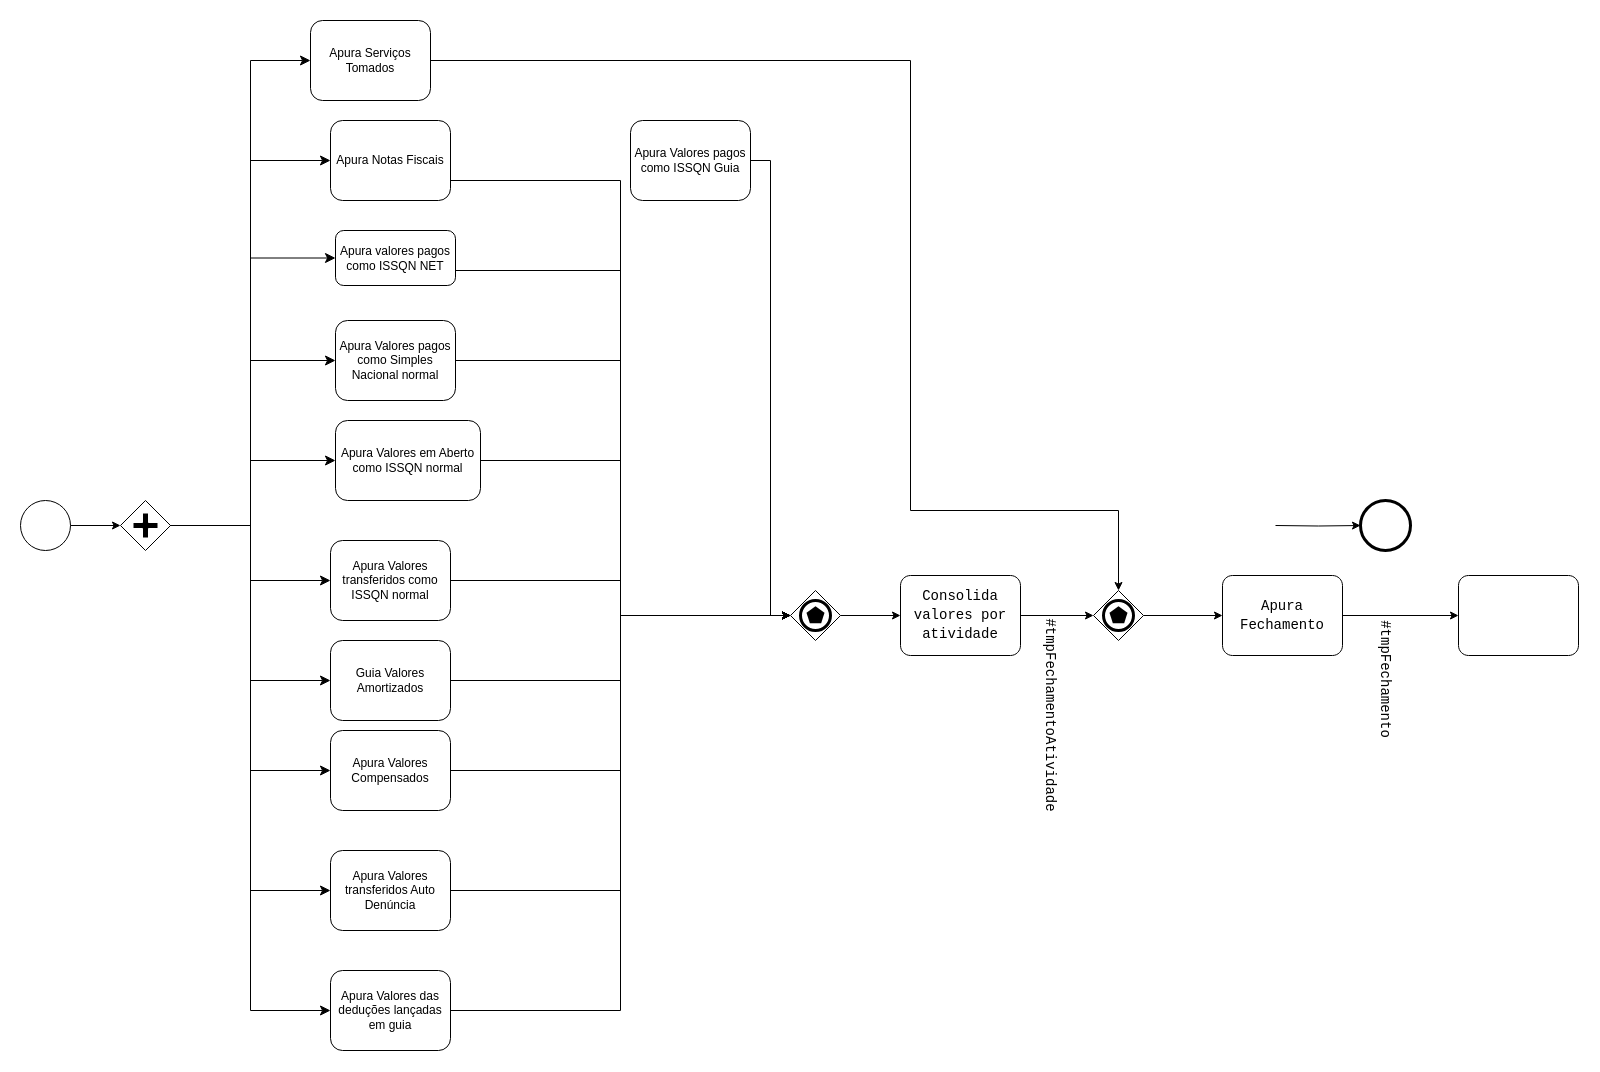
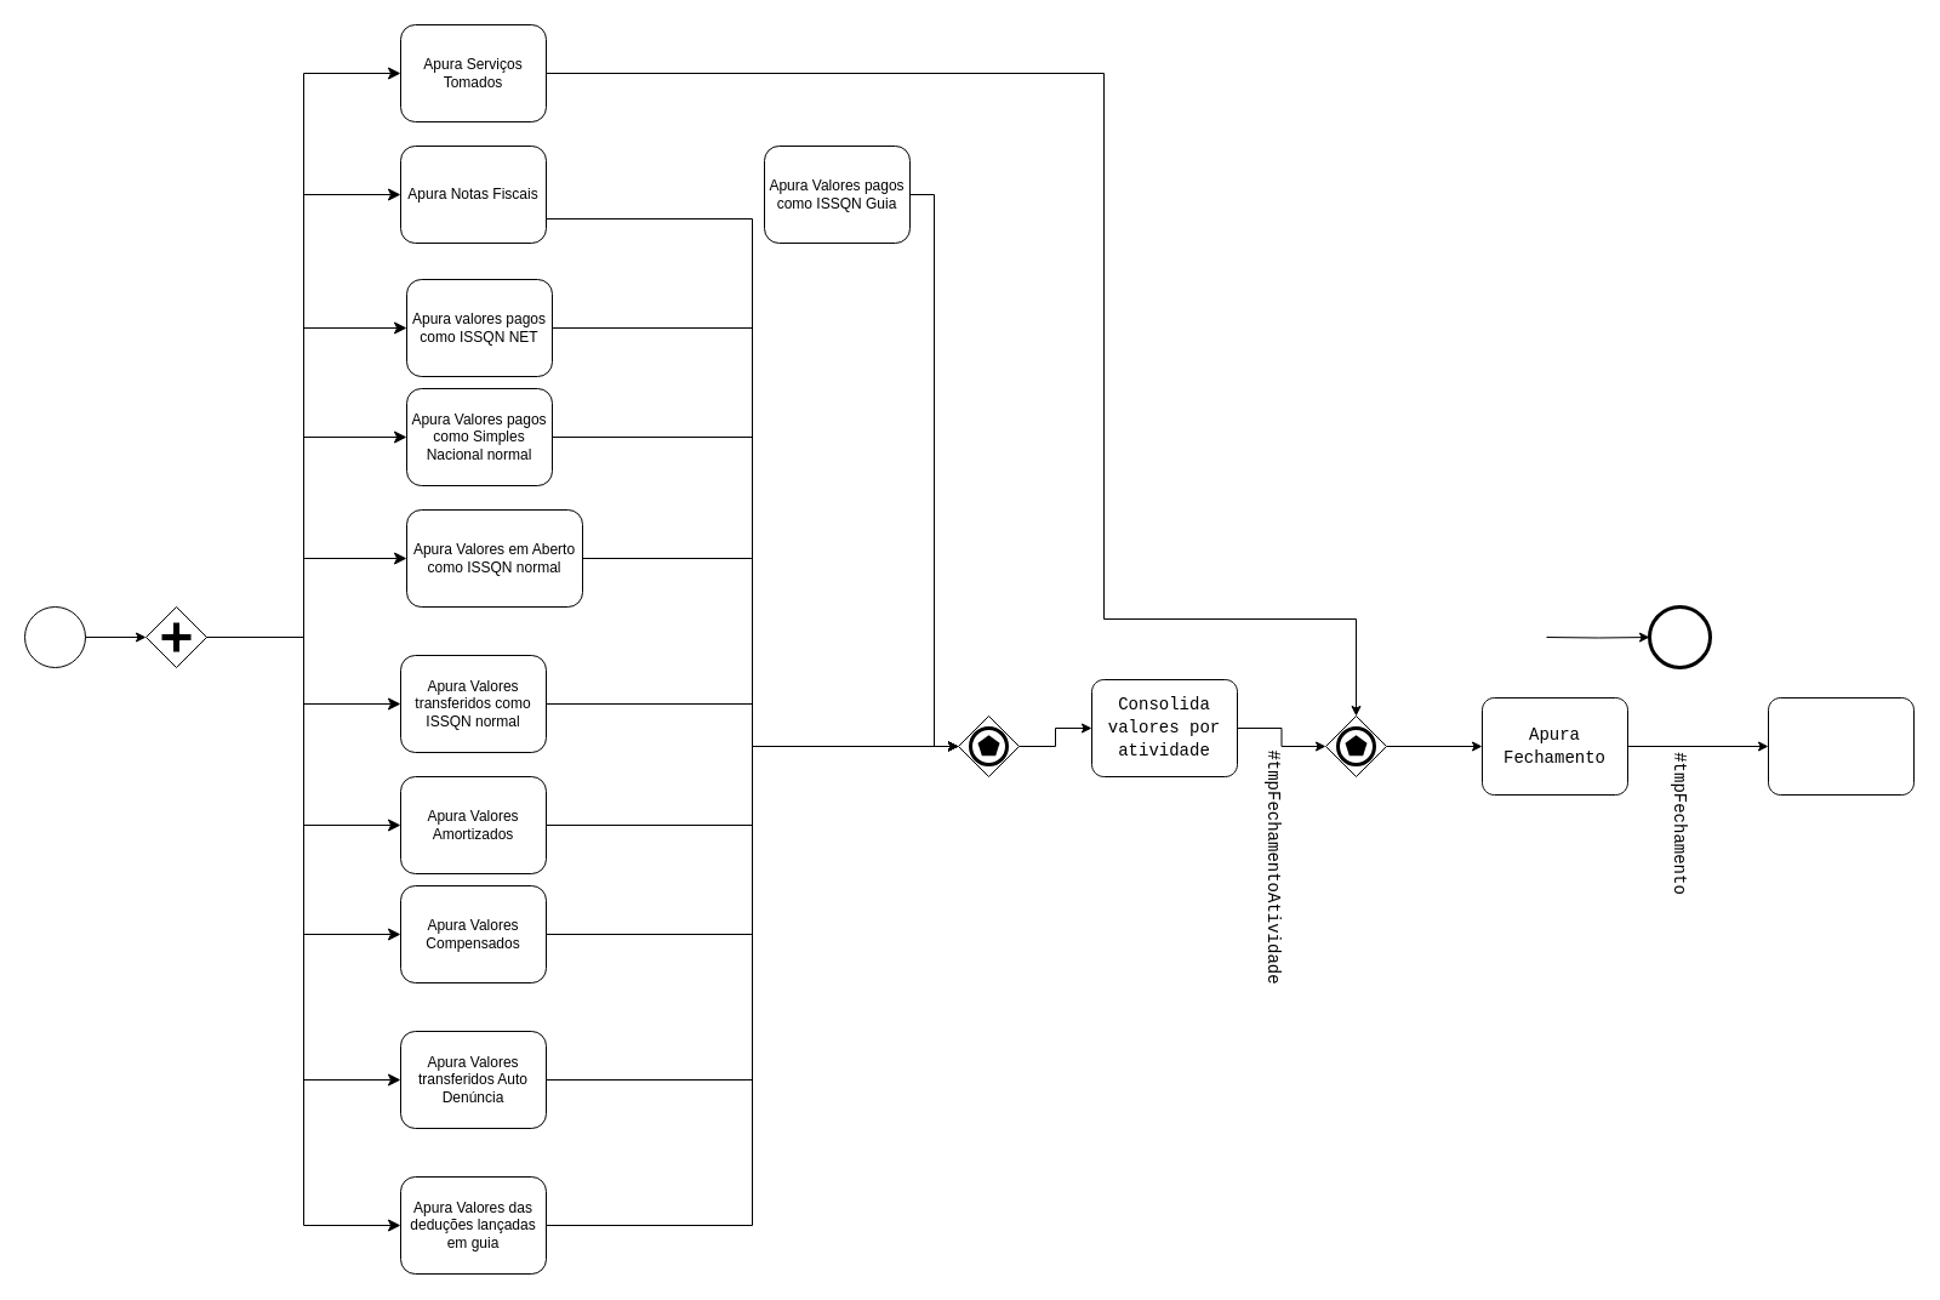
- <mxCell id="9" value="Apura&amp;nbsp;Serviços Tomados" style="shape=ext;rounded=1;html=1;whiteSpace=wrap;" vertex="1" parent="1"><mxGeometry x="310" y="20" width="120" height="80" as="geometry" /></mxCell>
+ <mxCell id="9" value="Apura&amp;nbsp;Serviços Tomados" style="shape=ext;rounded=1;html=1;whiteSpace=wrap;" vertex="1" parent="1"><mxGeometry x="330" y="20" width="120" height="80" as="geometry" /></mxCell>
- <mxCell id="11" value="Apura valores pagos como ISSQN NET" style="shape=ext;rounded=1;html=1;whiteSpace=wrap;" vertex="1" parent="1"><mxGeometry x="335" y="230" width="120" height="55" as="geometry" /></mxCell>
+ <mxCell id="11" value="Apura valores pagos como ISSQN NET" style="shape=ext;rounded=1;html=1;whiteSpace=wrap;" vertex="1" parent="1"><mxGeometry x="335" y="230" width="120" height="80" as="geometry" /></mxCell>
- <mxCell id="42" value="&lt;div style=&quot;background-color: rgb(255, 255, 255); font-family: Consolas, &amp;quot;Courier New&amp;quot;, monospace; font-size: 14px; line-height: 19px;&quot;&gt;Consolida valores por atividade&lt;/div&gt;" style="points=[[0.25,0,0],[0.5,0,0],[0.75,0,0],[1,0.25,0],[1,0.5,0],[1,0.75,0],[0.75,1,0],[0.5,1,0],[0.25,1,0],[0,0.75,0],[0,0.5,0],[0,0.25,0]];shape=mxgraph.bpmn.task;whiteSpace=wrap;rectStyle=rounded;size=10;html=1;taskMarker=abstract;" vertex="1" parent="1"><mxGeometry x="900" y="575" width="120" height="80" as="geometry" /></mxCell>
+ <mxCell id="42" value="&lt;div style=&quot;background-color: rgb(255, 255, 255); font-family: Consolas, &amp;quot;Courier New&amp;quot;, monospace; font-size: 14px; line-height: 19px;&quot;&gt;Consolida valores por atividade&lt;/div&gt;" style="points=[[0.25,0,0],[0.5,0,0],[0.75,0,0],[1,0.25,0],[1,0.5,0],[1,0.75,0],[0.75,1,0],[0.5,1,0],[0.25,1,0],[0,0.75,0],[0,0.5,0],[0,0.25,0]];shape=mxgraph.bpmn.task;whiteSpace=wrap;rectStyle=rounded;size=10;html=1;taskMarker=abstract;" vertex="1" parent="1"><mxGeometry x="900" y="560" width="120" height="80" as="geometry" /></mxCell>
- <mxCell id="28" value="Guia&amp;nbsp;Valores Amortizados" style="shape=ext;rounded=1;html=1;whiteSpace=wrap;" vertex="1" parent="1"><mxGeometry x="330" y="640" width="120" height="80" as="geometry" /></mxCell>
+ <mxCell id="28" value="Apura&amp;nbsp;Valores Amortizados" style="shape=ext;rounded=1;html=1;whiteSpace=wrap;" vertex="1" parent="1"><mxGeometry x="330" y="640" width="120" height="80" as="geometry" /></mxCell>
